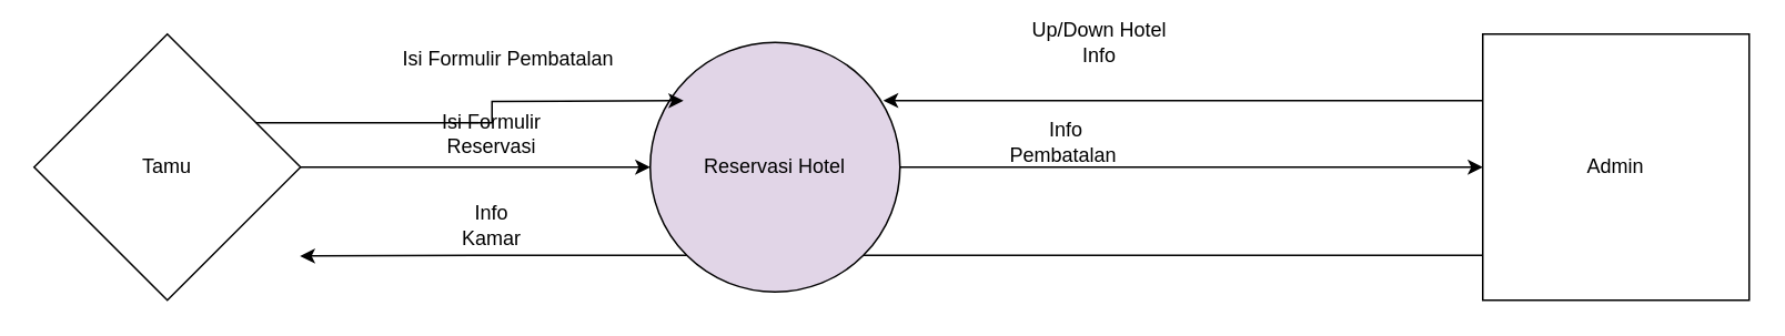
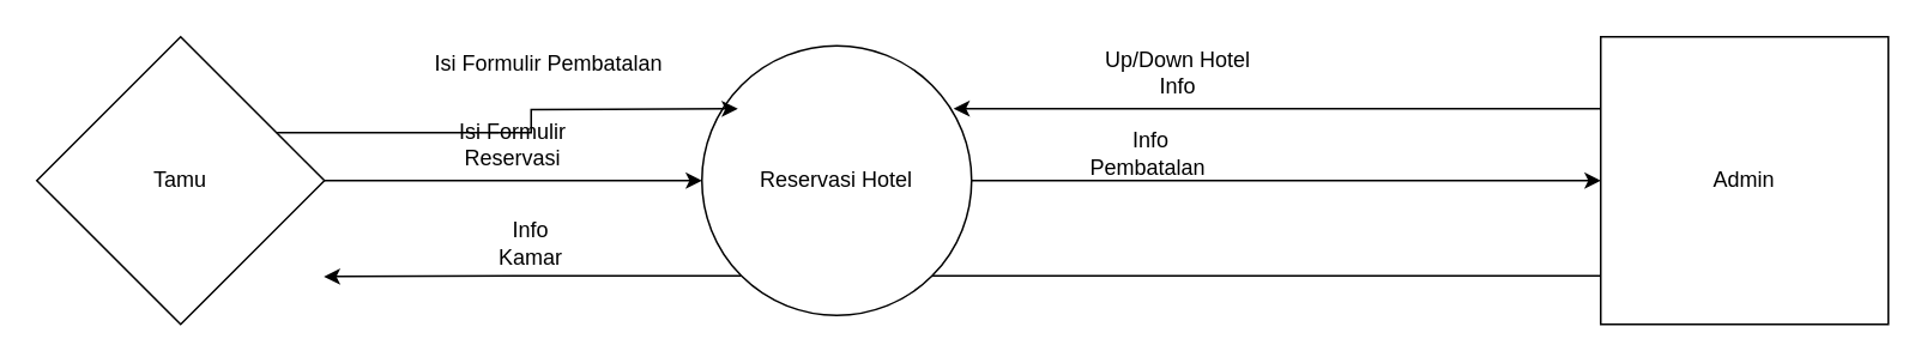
- <mxCell id="14" value="Up/Down Hotel Info" style="text;html=1;align=center;verticalAlign=middle;whiteSpace=wrap;rounded=0;" parent="1" vertex="1"><mxGeometry x="615" y="10" width="90" height="30" as="geometry" /></mxCell>
+ <mxCell id="14" value="Up/Down Hotel Info" style="text;html=1;align=center;verticalAlign=middle;whiteSpace=wrap;rounded=0;" parent="1" vertex="1"><mxGeometry x="610" y="25" width="90" height="30" as="geometry" /></mxCell>
- <mxCell id="11" value="Isi Formulir Reservasi" style="text;html=1;align=center;verticalAlign=middle;whiteSpace=wrap;rounded=0;" parent="1" vertex="1"><mxGeometry x="250" y="70" width="90" height="20" as="geometry" /></mxCell>
+ <mxCell id="11" value="Isi Formulir Reservasi" style="text;html=1;align=center;verticalAlign=middle;whiteSpace=wrap;rounded=0;" parent="1" vertex="1"><mxGeometry x="240" y="70" width="90" height="20" as="geometry" /></mxCell>
- <mxCell id="7" value="Reservasi Hotel" style="ellipse;whiteSpace=wrap;html=1;aspect=fixed;fillColor=#e1d5e7;" parent="1" vertex="1"><mxGeometry x="390" y="25" width="150" height="150" as="geometry" /></mxCell>
+ <mxCell id="7" value="Reservasi Hotel" style="ellipse;whiteSpace=wrap;html=1;aspect=fixed;" parent="1" vertex="1"><mxGeometry x="390" y="25" width="150" height="150" as="geometry" /></mxCell>
